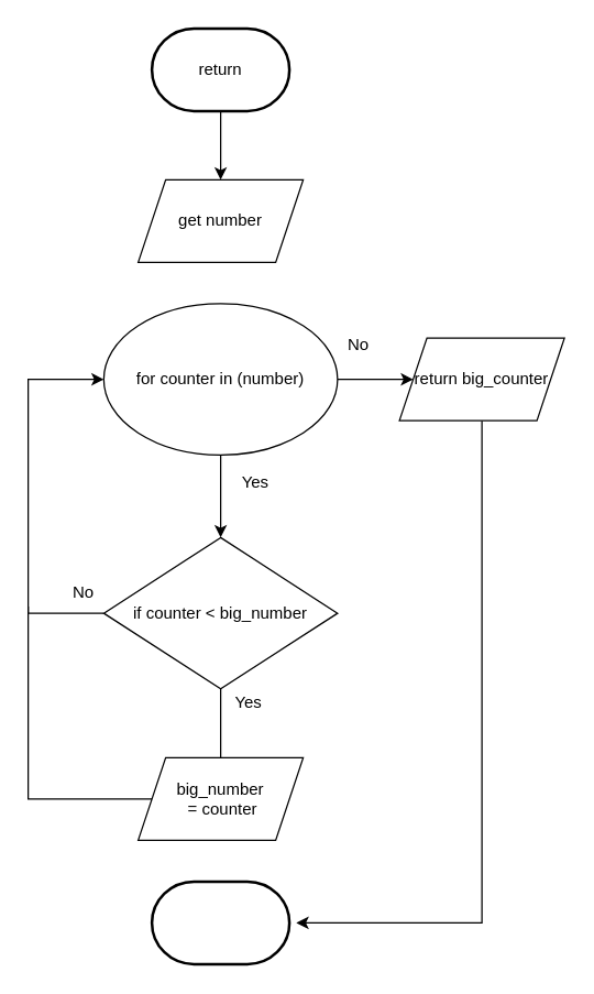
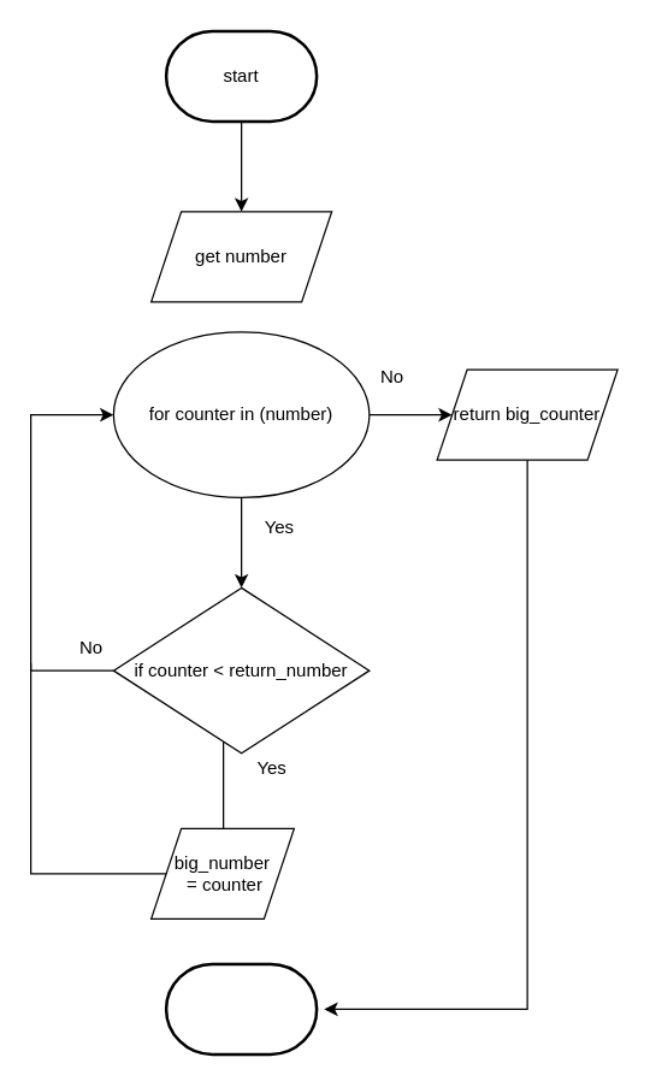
- <mxCell id="18" value="return" style="strokeWidth=2;html=1;shape=mxgraph.flowchart.terminator;whiteSpace=wrap;" vertex="1" parent="1"><mxGeometry x="110" y="20" width="100" height="60" as="geometry" /></mxCell>
+ <mxCell id="18" value="start" style="strokeWidth=2;html=1;shape=mxgraph.flowchart.terminator;whiteSpace=wrap;" vertex="1" parent="1"><mxGeometry x="110" y="20" width="100" height="60" as="geometry" /></mxCell>
- <mxCell id="6" value="get number" style="shape=parallelogram;perimeter=parallelogramPerimeter;whiteSpace=wrap;html=1;fixedSize=1;" vertex="1" parent="1"><mxGeometry x="100" y="130" width="120" height="60" as="geometry" /></mxCell>
+ <mxCell id="6" value="get number" style="shape=parallelogram;perimeter=parallelogramPerimeter;whiteSpace=wrap;html=1;fixedSize=1;" vertex="1" parent="1"><mxGeometry x="100" y="140" width="120" height="60" as="geometry" /></mxCell>
- <mxCell id="9" value="if counter &amp;lt; big_number" style="rhombus;whiteSpace=wrap;html=1;" vertex="1" parent="1"><mxGeometry x="75" y="390" width="170" height="110" as="geometry" /></mxCell>
+ <mxCell id="9" value="if counter &amp;lt; return_number" style="rhombus;whiteSpace=wrap;html=1;" vertex="1" parent="1"><mxGeometry x="75" y="390" width="170" height="110" as="geometry" /></mxCell>
- <mxCell id="16" value="big_number&lt;br&gt;&amp;nbsp;= counter" style="shape=parallelogram;perimeter=parallelogramPerimeter;whiteSpace=wrap;html=1;fixedSize=1;" vertex="1" parent="1"><mxGeometry x="100" y="550" width="120" height="60" as="geometry" /></mxCell>
+ <mxCell id="16" value="big_number&lt;br&gt;&amp;nbsp;= counter" style="shape=parallelogram;perimeter=parallelogramPerimeter;whiteSpace=wrap;html=1;fixedSize=1;" vertex="1" parent="1"><mxGeometry x="100" y="550" width="95" height="60" as="geometry" /></mxCell>
